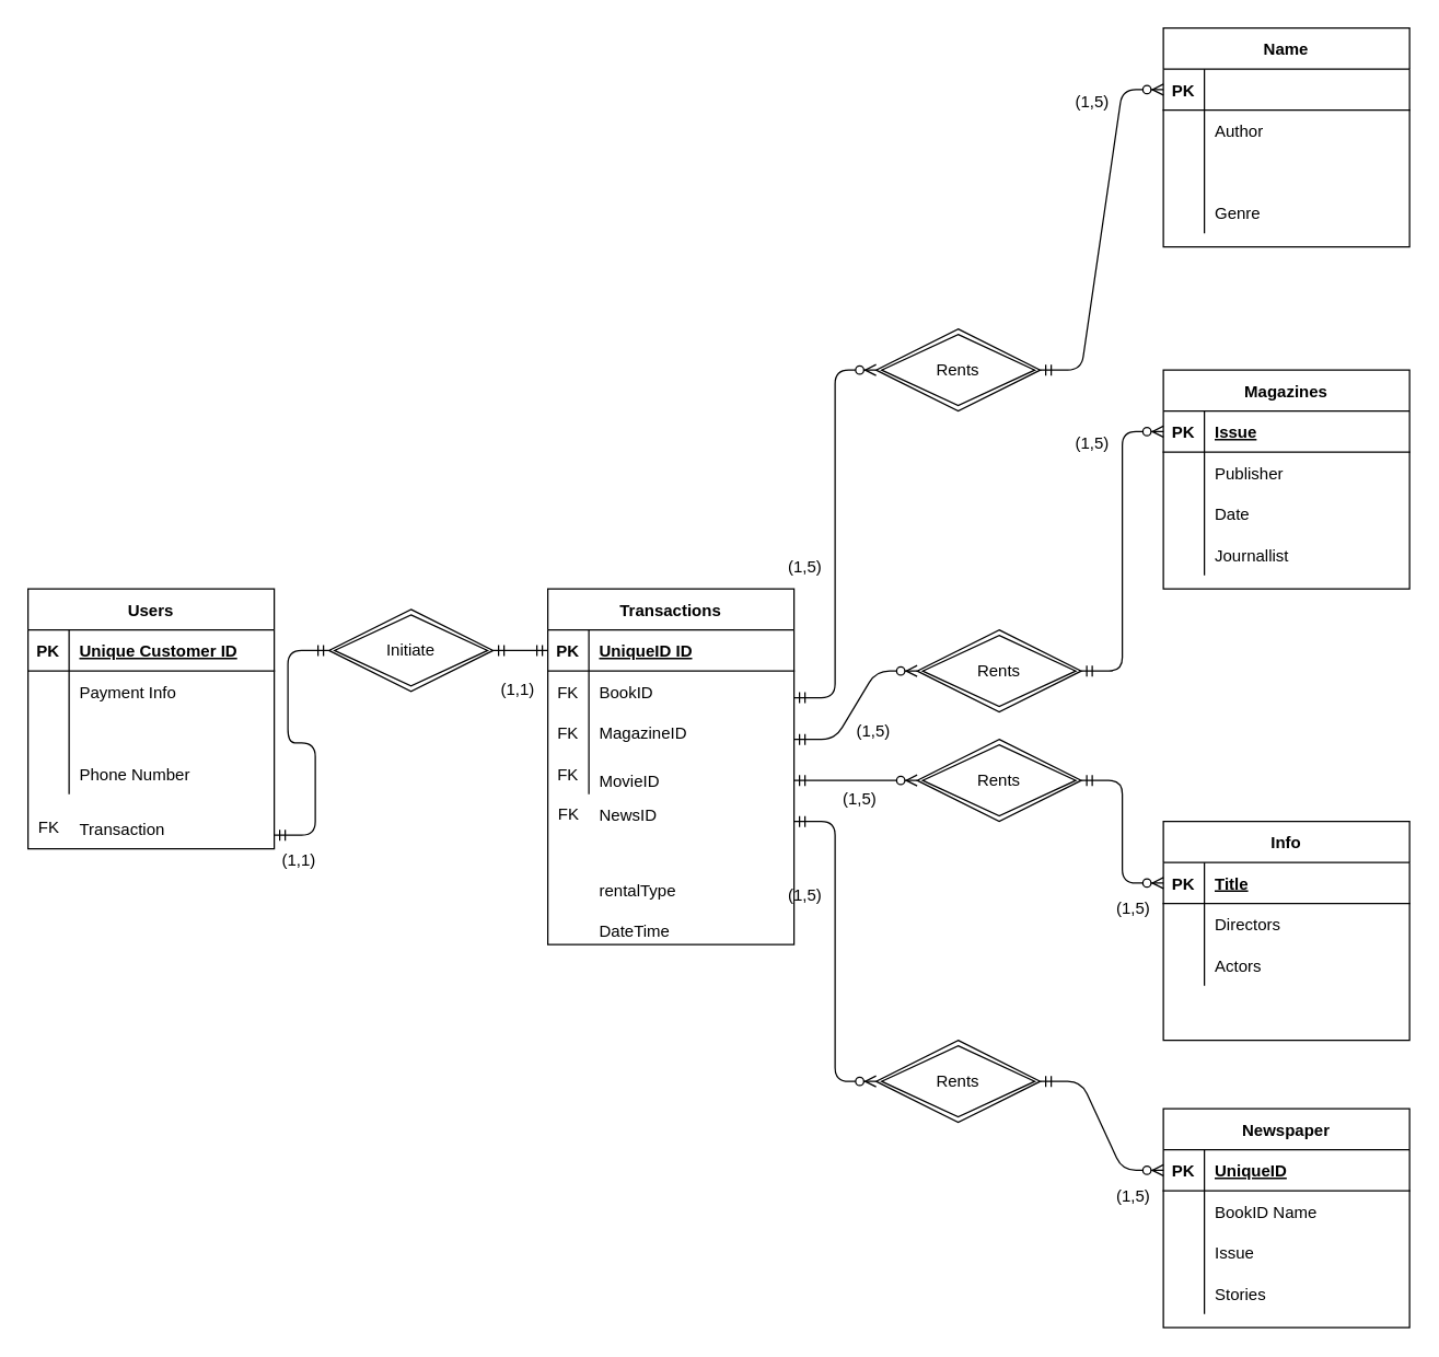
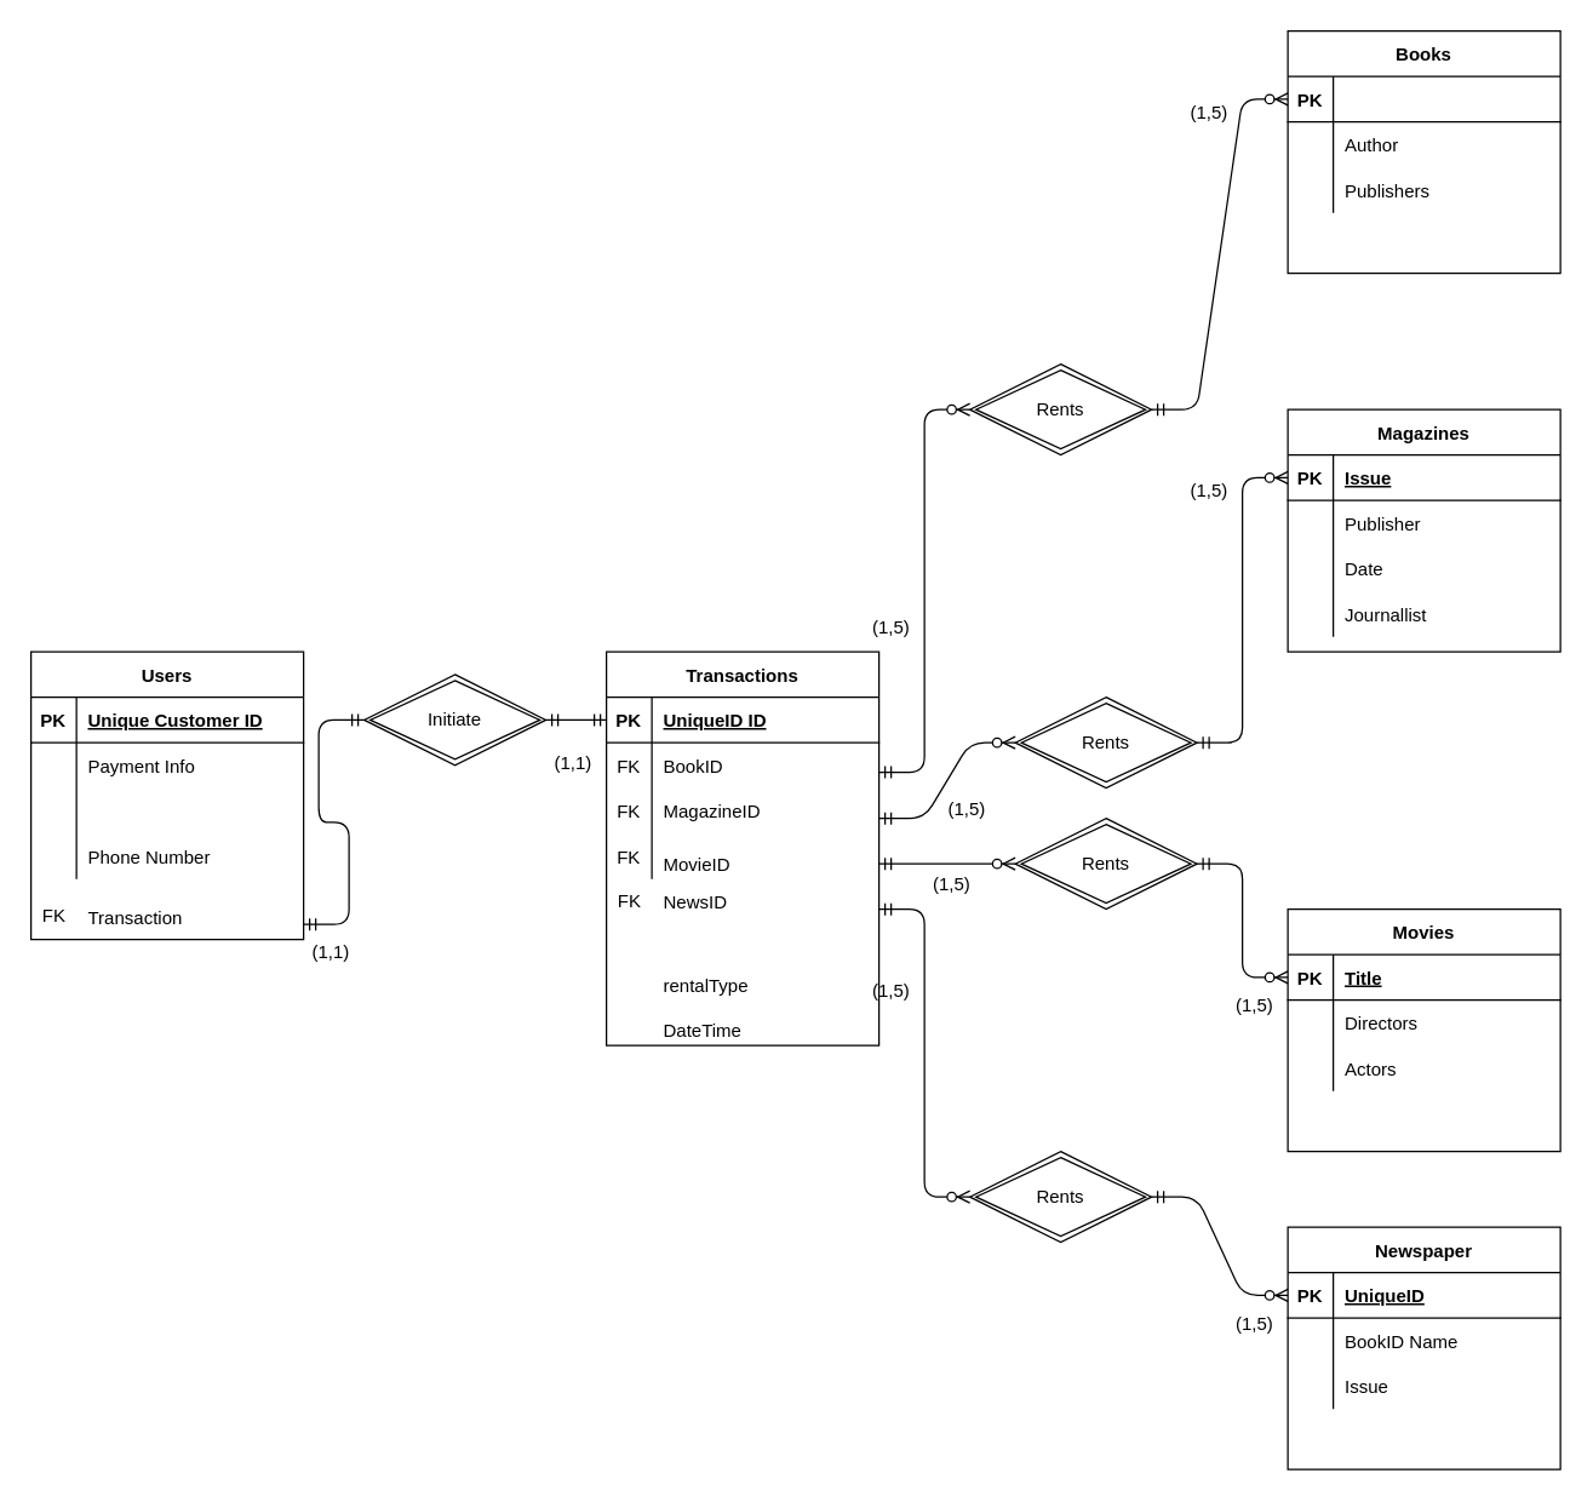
- <mxCell id="39" value="Name" style="shape=table;startSize=30;container=1;collapsible=1;childLayout=tableLayout;fixedRows=1;rowLines=0;fontStyle=1;align=center;resizeLast=1;" parent="1" vertex="1"><mxGeometry x="850" y="20" width="180" height="160" as="geometry" /></mxCell>
+ <mxCell id="39" value="Books" style="shape=table;startSize=30;container=1;collapsible=1;childLayout=tableLayout;fixedRows=1;rowLines=0;fontStyle=1;align=center;resizeLast=1;" parent="1" vertex="1"><mxGeometry x="850" y="20" width="180" height="160" as="geometry" /></mxCell>
+ <mxCell id="47" value="Publishers" style="shape=partialRectangle;connectable=0;fillColor=none;top=0;left=0;bottom=0;right=0;align=left;spacingLeft=6;overflow=hidden;" parent="45" vertex="1"><mxGeometry x="30" width="150" height="30" as="geometry" /></mxCell>
- <mxCell id="50" value="Genre" style="shape=partialRectangle;connectable=0;fillColor=none;top=0;left=0;bottom=0;right=0;align=left;spacingLeft=6;overflow=hidden;" parent="48" vertex="1"><mxGeometry x="30" width="150" height="30" as="geometry" /></mxCell>
- <mxCell id="64" value="Info" style="shape=table;startSize=30;container=1;collapsible=1;childLayout=tableLayout;fixedRows=1;rowLines=0;fontStyle=1;align=center;resizeLast=1;" parent="1" vertex="1"><mxGeometry x="850" y="600" width="180" height="160" as="geometry" /></mxCell>
+ <mxCell id="64" value="Movies" style="shape=table;startSize=30;container=1;collapsible=1;childLayout=tableLayout;fixedRows=1;rowLines=0;fontStyle=1;align=center;resizeLast=1;" parent="1" vertex="1"><mxGeometry x="850" y="600" width="180" height="160" as="geometry" /></mxCell>
- <mxCell id="88" value="Stories" style="shape=partialRectangle;connectable=0;fillColor=none;top=0;left=0;bottom=0;right=0;align=left;spacingLeft=6;overflow=hidden;" parent="86" vertex="1"><mxGeometry x="30" width="150" height="30" as="geometry" /></mxCell>
